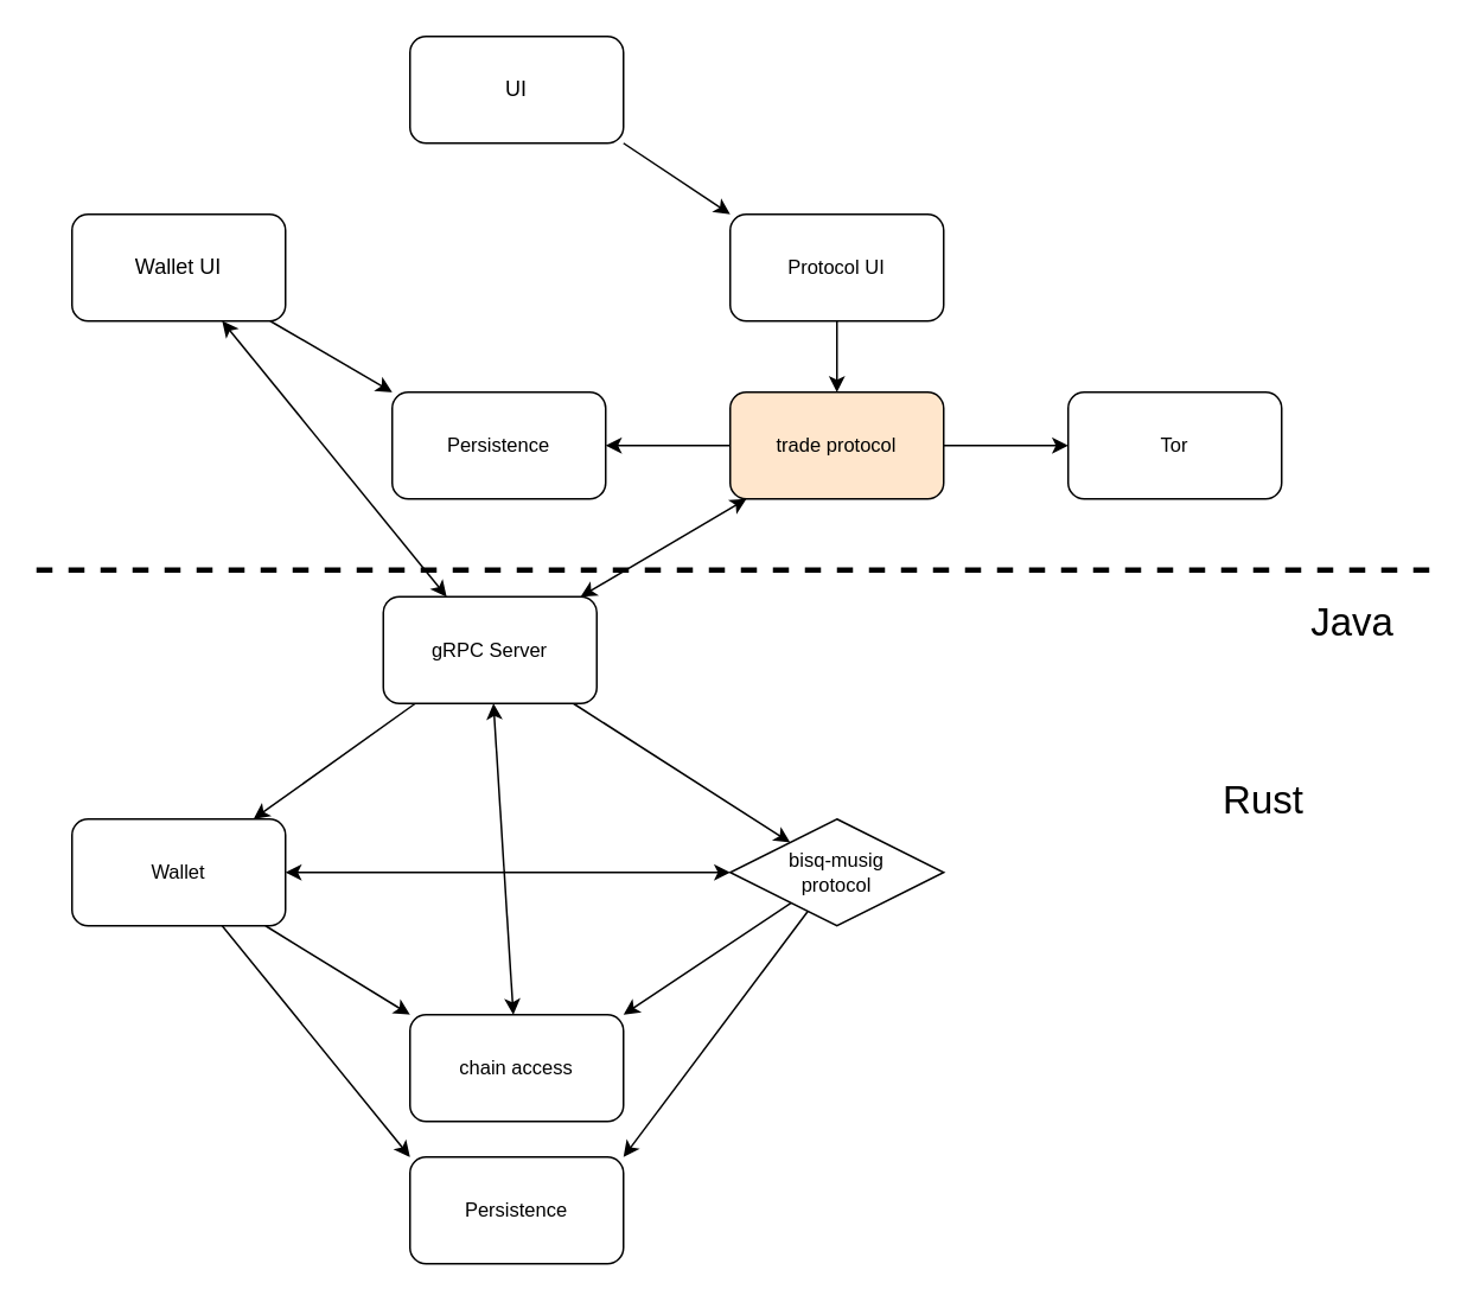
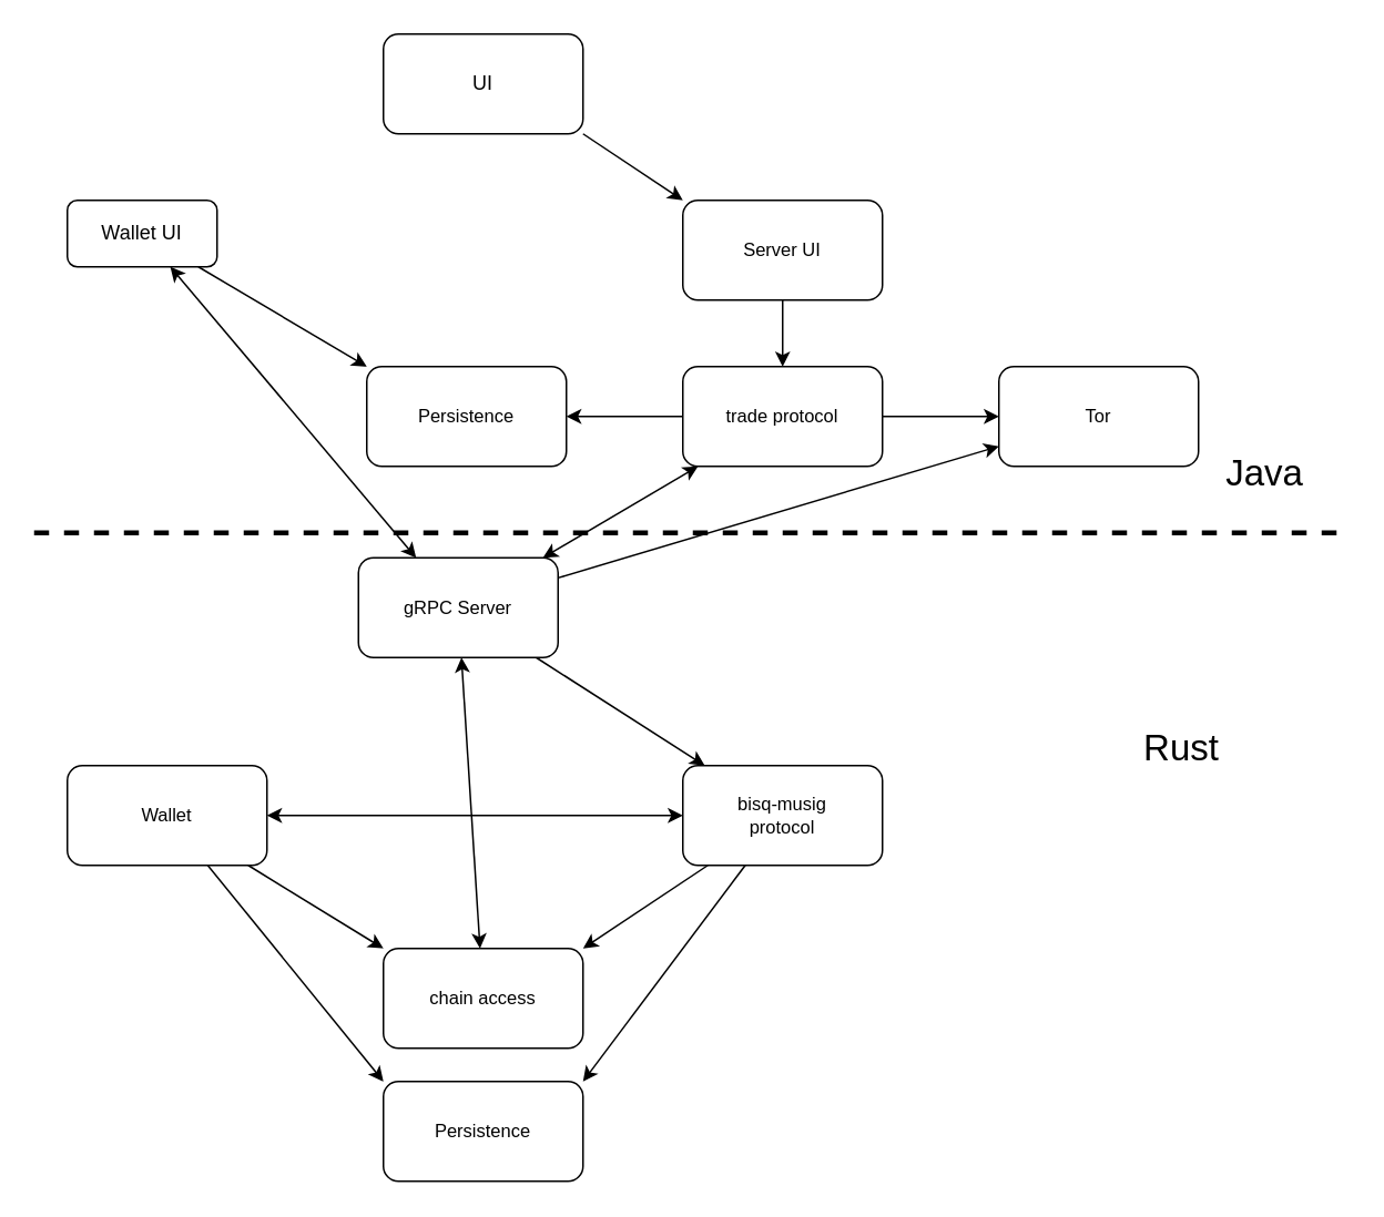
- <mxCell id="6" value="Wallet UI" style="rounded=1;whiteSpace=wrap;html=1;" parent="1" vertex="1"><mxGeometry x="40" y="120" width="120" height="60" as="geometry" /></mxCell>
+ <mxCell id="6" value="Wallet UI" style="rounded=1;whiteSpace=wrap;html=1;" parent="1" vertex="1"><mxGeometry x="40" y="120" width="90" height="40" as="geometry" /></mxCell>
- <mxCell id="8" value="Protocol UI" style="rounded=1;whiteSpace=wrap;html=1;fontFamily=Helvetica;fontSize=11;fontColor=default;" parent="1" vertex="1"><mxGeometry x="410" y="120" width="120" height="60" as="geometry" /></mxCell>
+ <mxCell id="8" value="Server UI" style="rounded=1;whiteSpace=wrap;html=1;fontFamily=Helvetica;fontSize=11;fontColor=default;" parent="1" vertex="1"><mxGeometry x="410" y="120" width="120" height="60" as="geometry" /></mxCell>
- <mxCell id="11" value="trade protocol" style="rounded=1;whiteSpace=wrap;html=1;fontFamily=Helvetica;fontSize=11;fontColor=default;fillColor=#ffe6cc;" parent="1" vertex="1"><mxGeometry x="410" y="220" width="120" height="60" as="geometry" /></mxCell>
+ <mxCell id="11" value="trade protocol" style="rounded=1;whiteSpace=wrap;html=1;fontFamily=Helvetica;fontSize=11;fontColor=default;" parent="1" vertex="1"><mxGeometry x="410" y="220" width="120" height="60" as="geometry" /></mxCell>
- <mxCell id="23" value="&lt;font style=&quot;font-size: 22px;&quot;&gt;Java&lt;/font&gt;" style="text;html=1;strokeColor=none;fillColor=none;align=center;verticalAlign=middle;whiteSpace=wrap;rounded=0;fontSize=11;fontFamily=Helvetica;fontColor=default;" parent="1" vertex="1"><mxGeometry x="730" y="335" width="60" height="30" as="geometry" /></mxCell>
+ <mxCell id="23" value="&lt;font style=&quot;font-size: 22px;&quot;&gt;Java&lt;/font&gt;" style="text;html=1;strokeColor=none;fillColor=none;align=center;verticalAlign=middle;whiteSpace=wrap;rounded=0;fontSize=11;fontFamily=Helvetica;fontColor=default;" parent="1" vertex="1"><mxGeometry x="730" y="270" width="60" height="30" as="geometry" /></mxCell>
- <mxCell id="27" style="rounded=0;orthogonalLoop=1;jettySize=auto;html=1;" edge="1" parent="1" source="30" target="15"><mxGeometry relative="1" as="geometry" /></mxCell>
+ <mxCell id="27" style="rounded=0;orthogonalLoop=1;jettySize=auto;html=1;" edge="1" parent="1" source="30" target="20"><mxGeometry relative="1" as="geometry" /></mxCell>
- <mxCell id="18" value="bisq-musig&lt;br&gt;protocol" style="rhombus;whiteSpace=wrap;html=1;fontFamily=Helvetica;fontSize=11;fontColor=default;" parent="1" vertex="1"><mxGeometry x="410" y="460" width="120" height="60" as="geometry" /></mxCell>
+ <mxCell id="18" value="bisq-musig&lt;br&gt;protocol" style="rounded=1;whiteSpace=wrap;html=1;fontFamily=Helvetica;fontSize=11;fontColor=default;" parent="1" vertex="1"><mxGeometry x="410" y="460" width="120" height="60" as="geometry" /></mxCell>
